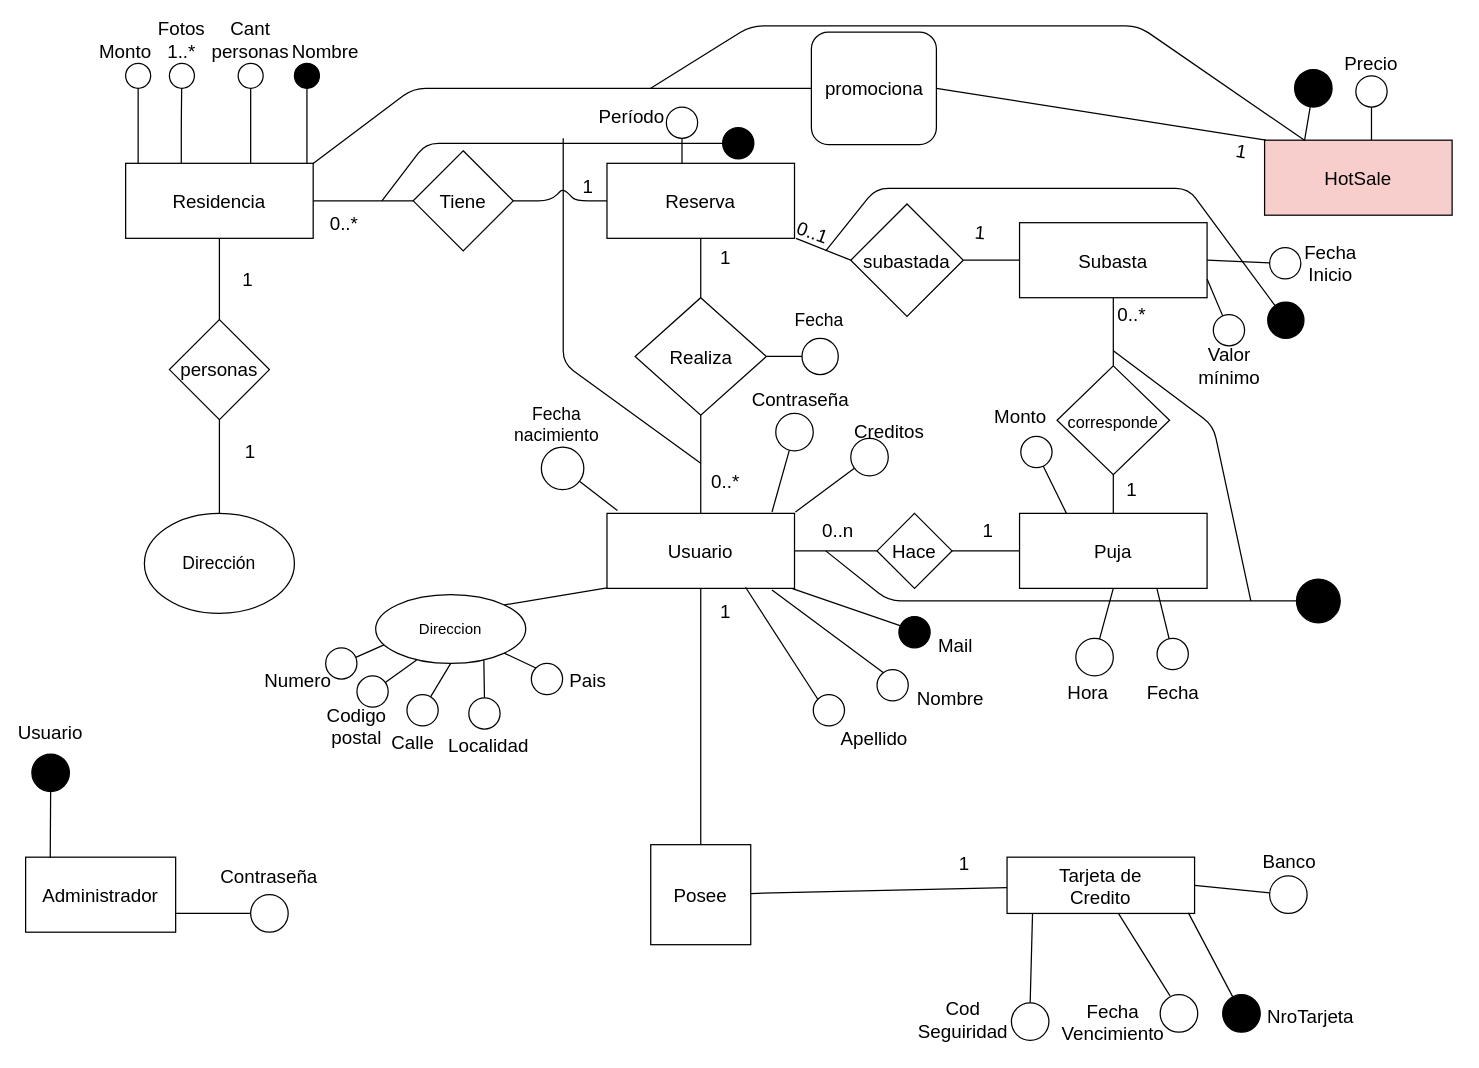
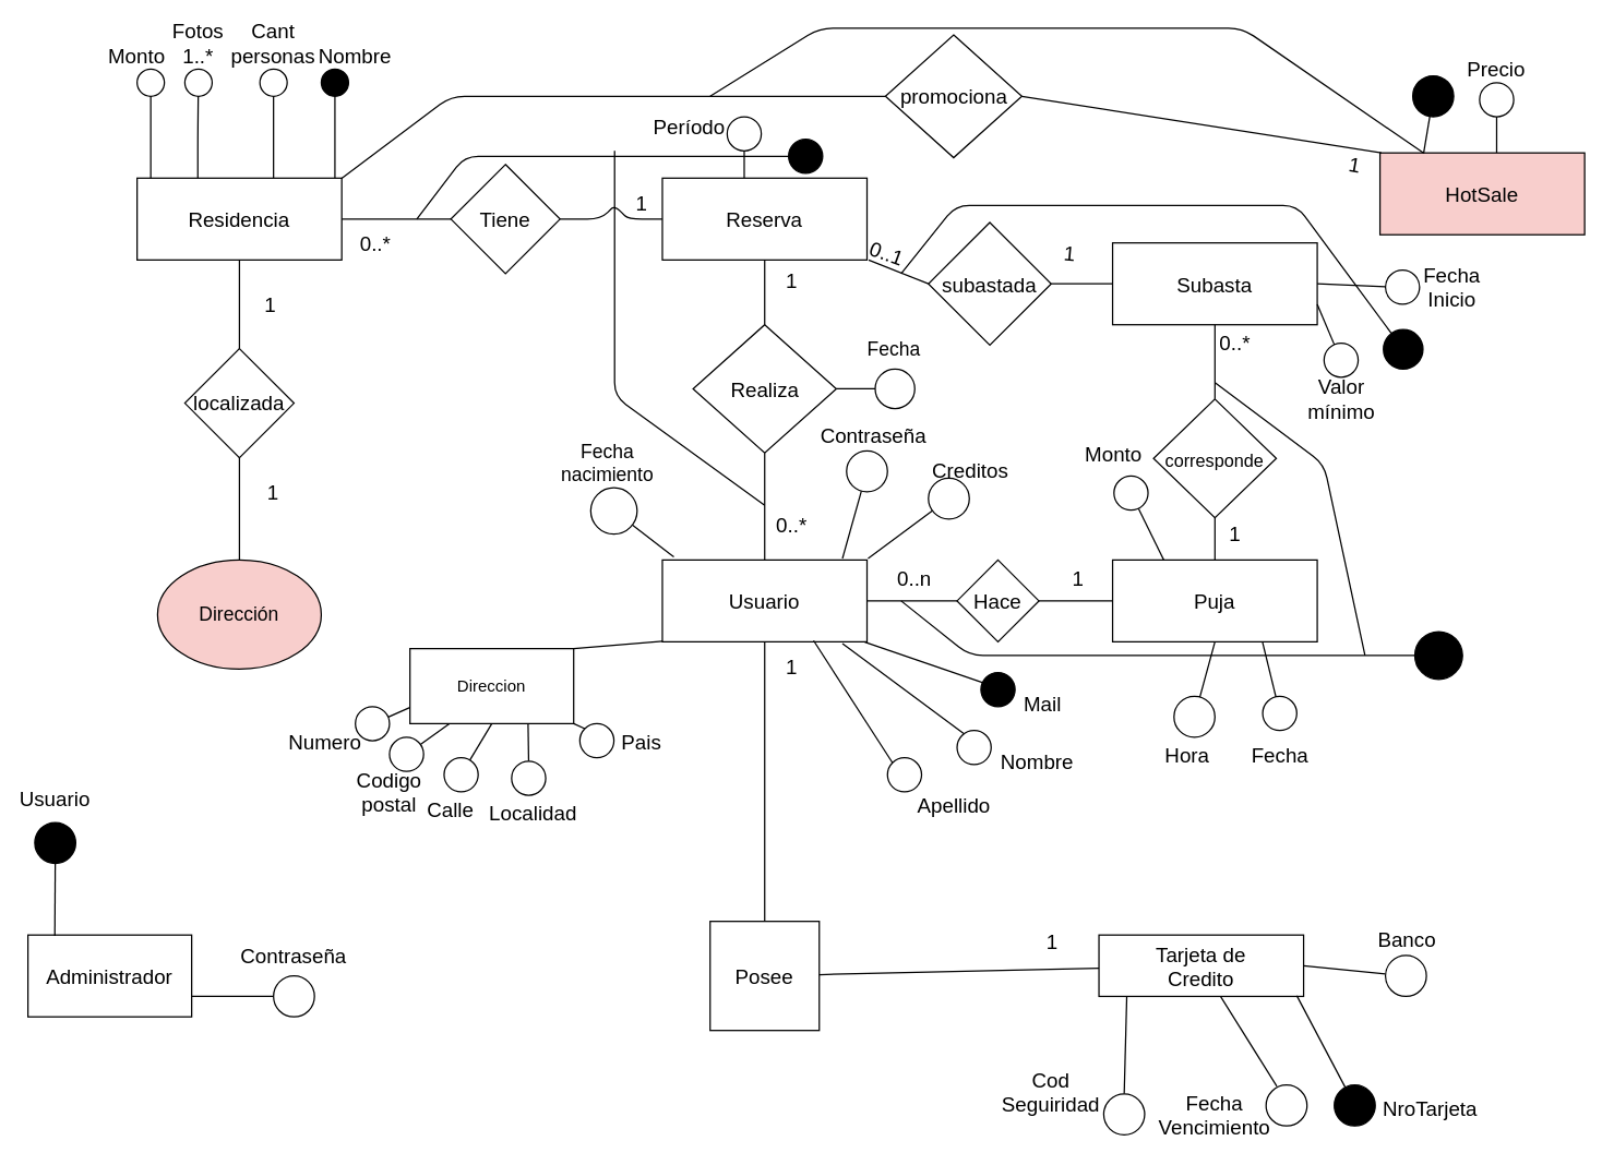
- <mxCell id="33" value="promociona" style="whiteSpace=wrap;html=1;fillColor=#FFFFFF;fontSize=15;rounded=1;" parent="1" vertex="1"><mxGeometry x="648.5" y="25" width="100" height="90" as="geometry" /></mxCell>
+ <mxCell id="33" value="promociona" style="rhombus;whiteSpace=wrap;html=1;fillColor=#FFFFFF;fontSize=15;" parent="1" vertex="1"><mxGeometry x="648.5" y="25" width="100" height="90" as="geometry" /></mxCell>
- <mxCell id="63" value="personas" style="rhombus;whiteSpace=wrap;html=1;fillColor=#FFFFFF;fontSize=15;" parent="1" vertex="1"><mxGeometry x="135" y="255" width="80" height="80" as="geometry" /></mxCell>
+ <mxCell id="63" value="localizada" style="rhombus;whiteSpace=wrap;html=1;fillColor=#FFFFFF;fontSize=15;" parent="1" vertex="1"><mxGeometry x="135" y="255" width="80" height="80" as="geometry" /></mxCell>
- <mxCell id="143" value="Dirección" style="ellipse;whiteSpace=wrap;html=1;fontSize=14;" vertex="1" parent="1"><mxGeometry x="115" y="410" width="120" height="80" as="geometry" /></mxCell>
+ <mxCell id="143" value="Dirección" style="ellipse;whiteSpace=wrap;html=1;fontSize=14;fillColor=#f8cecc;" vertex="1" parent="1"><mxGeometry x="115" y="410" width="120" height="80" as="geometry" /></mxCell>
- <mxCell id="138" value="Direccion&lt;br&gt;" style="ellipse;whiteSpace=wrap;html=1;" vertex="1" parent="1"><mxGeometry x="300" y="475" width="120" height="55" as="geometry" /></mxCell>
+ <mxCell id="138" value="Direccion&lt;br&gt;" style="whiteSpace=wrap;html=1;rounded=0;" vertex="1" parent="1"><mxGeometry x="300" y="475" width="120" height="55" as="geometry" /></mxCell>
- <mxCell id="114" value="Cod&lt;br&gt;Seguiridad&lt;br&gt;" style="text;html=1;strokeColor=none;fillColor=none;align=center;verticalAlign=middle;whiteSpace=wrap;rounded=0;fontSize=15;" parent="1" vertex="1"><mxGeometry x="750" y="805" width="40" height="20" as="geometry" /></mxCell>
+ <mxCell id="114" value="Cod&lt;br&gt;Seguiridad&lt;br&gt;" style="text;html=1;strokeColor=none;fillColor=none;align=center;verticalAlign=middle;whiteSpace=wrap;rounded=0;fontSize=15;" parent="1" vertex="1"><mxGeometry x="750" y="790" width="40" height="20" as="geometry" /></mxCell>
